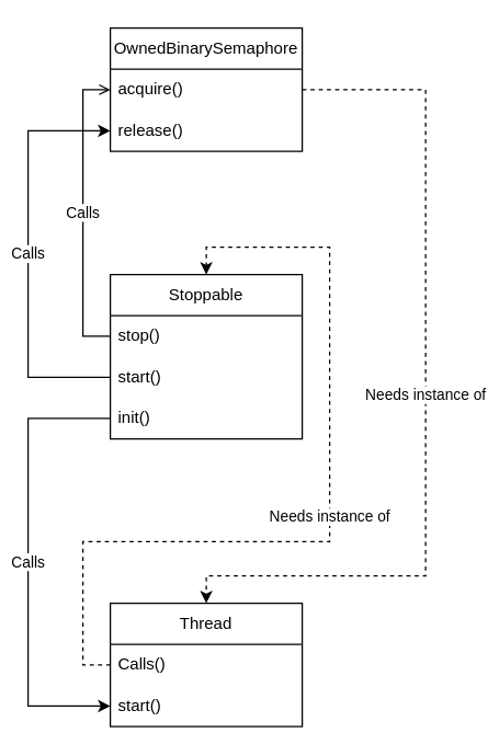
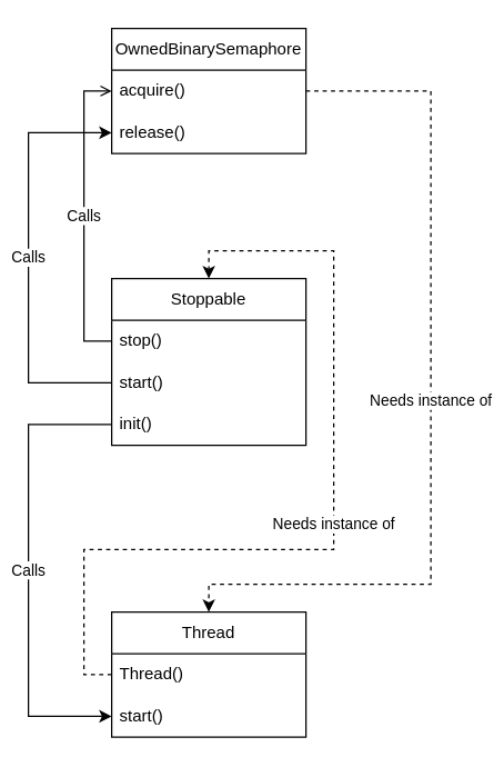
- <mxCell id="10" value="Calls()" style="text;strokeColor=none;fillColor=none;align=left;verticalAlign=middle;spacingLeft=4;spacingRight=4;overflow=hidden;points=[[0,0.5],[1,0.5]];portConstraint=eastwest;rotatable=0;whiteSpace=wrap;html=1;" vertex="1" parent="9"><mxGeometry y="30" width="140" height="30" as="geometry" /></mxCell>
+ <mxCell id="10" value="Thread()" style="text;strokeColor=none;fillColor=none;align=left;verticalAlign=middle;spacingLeft=4;spacingRight=4;overflow=hidden;points=[[0,0.5],[1,0.5]];portConstraint=eastwest;rotatable=0;whiteSpace=wrap;html=1;" vertex="1" parent="9"><mxGeometry y="30" width="140" height="30" as="geometry" /></mxCell>
